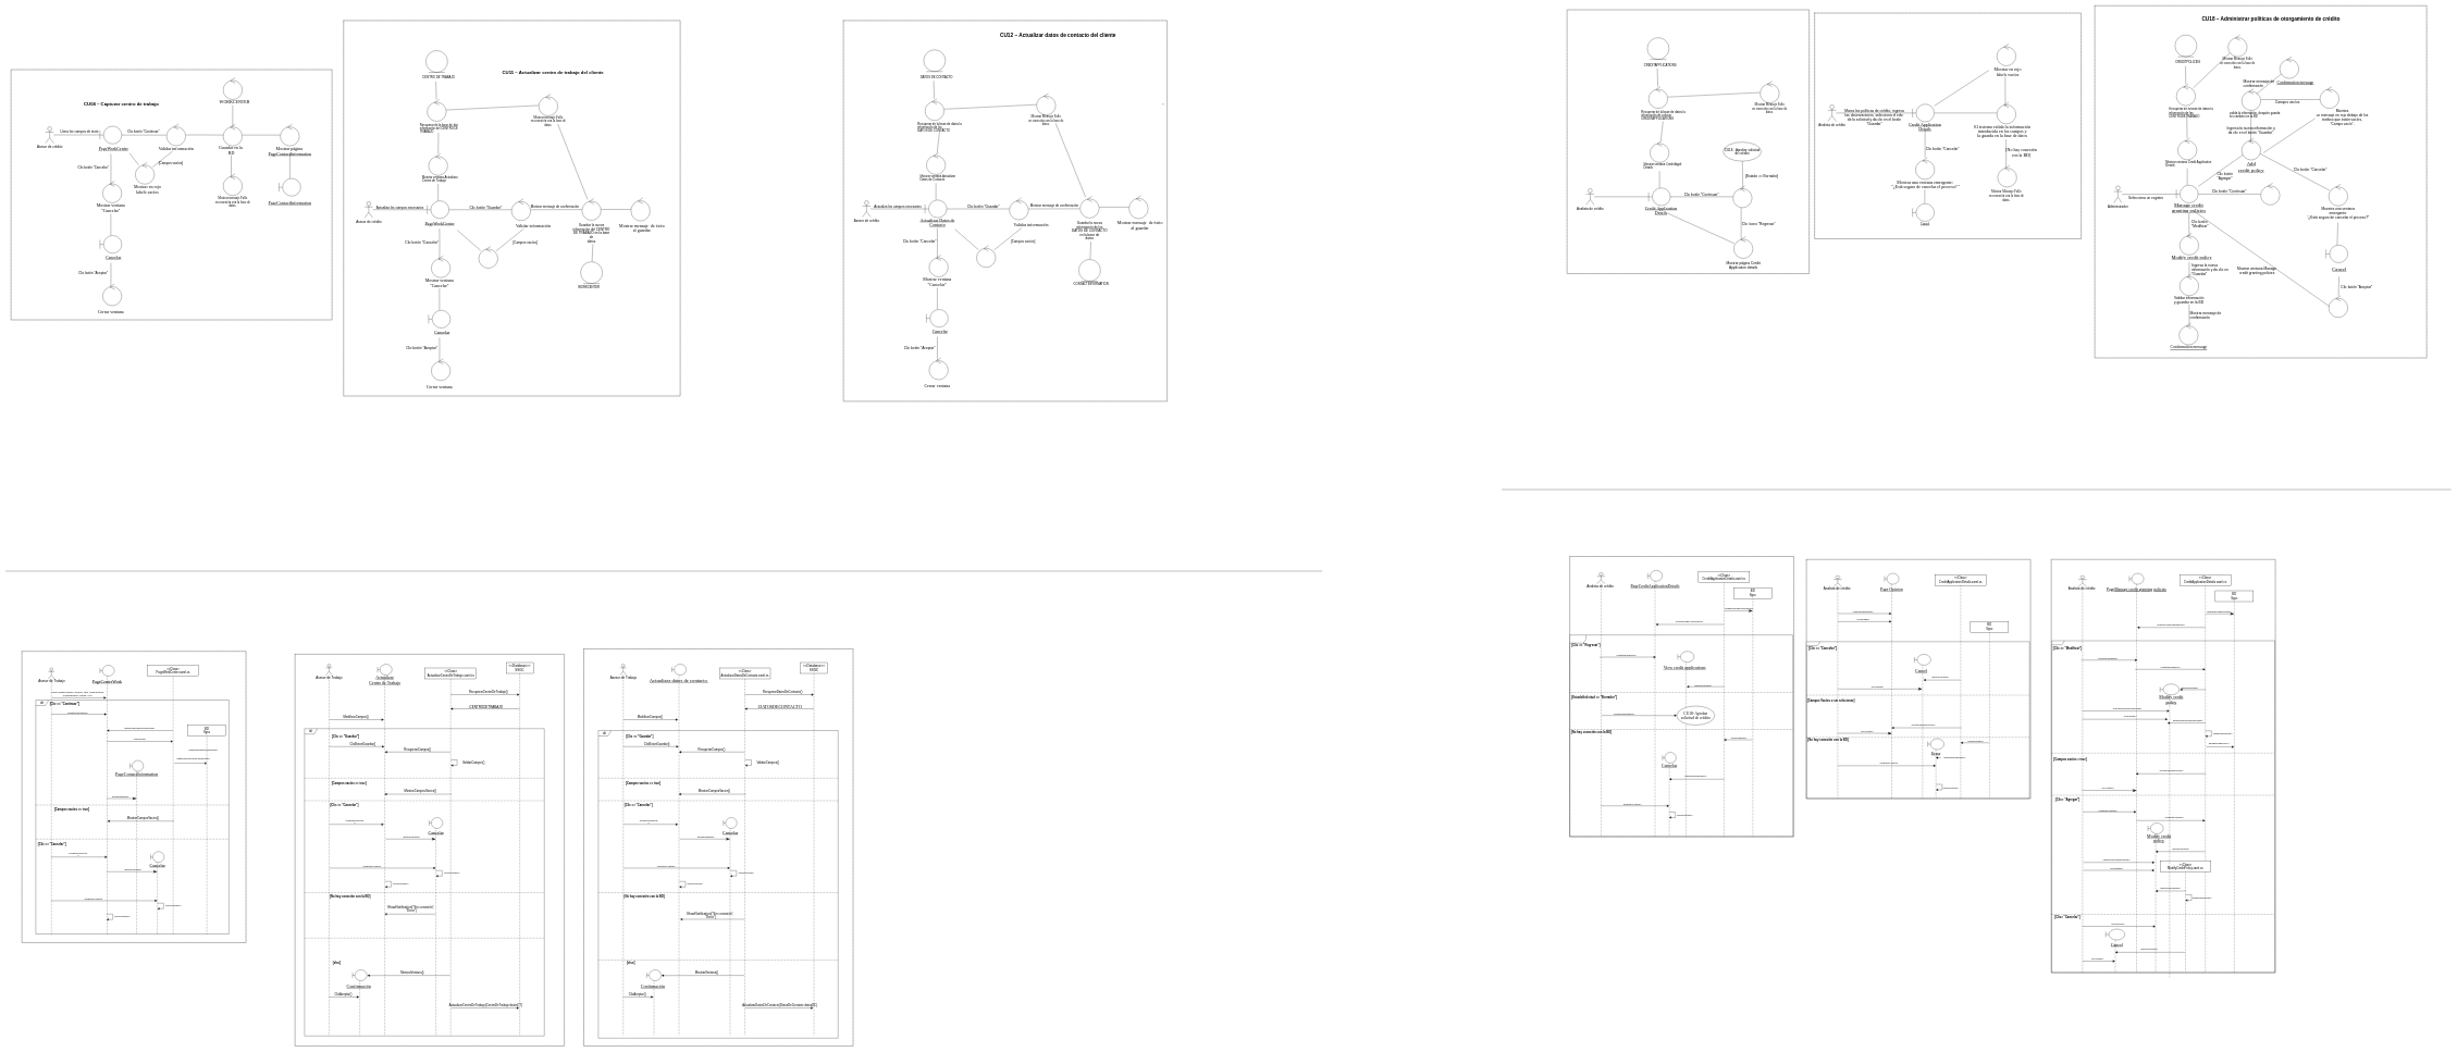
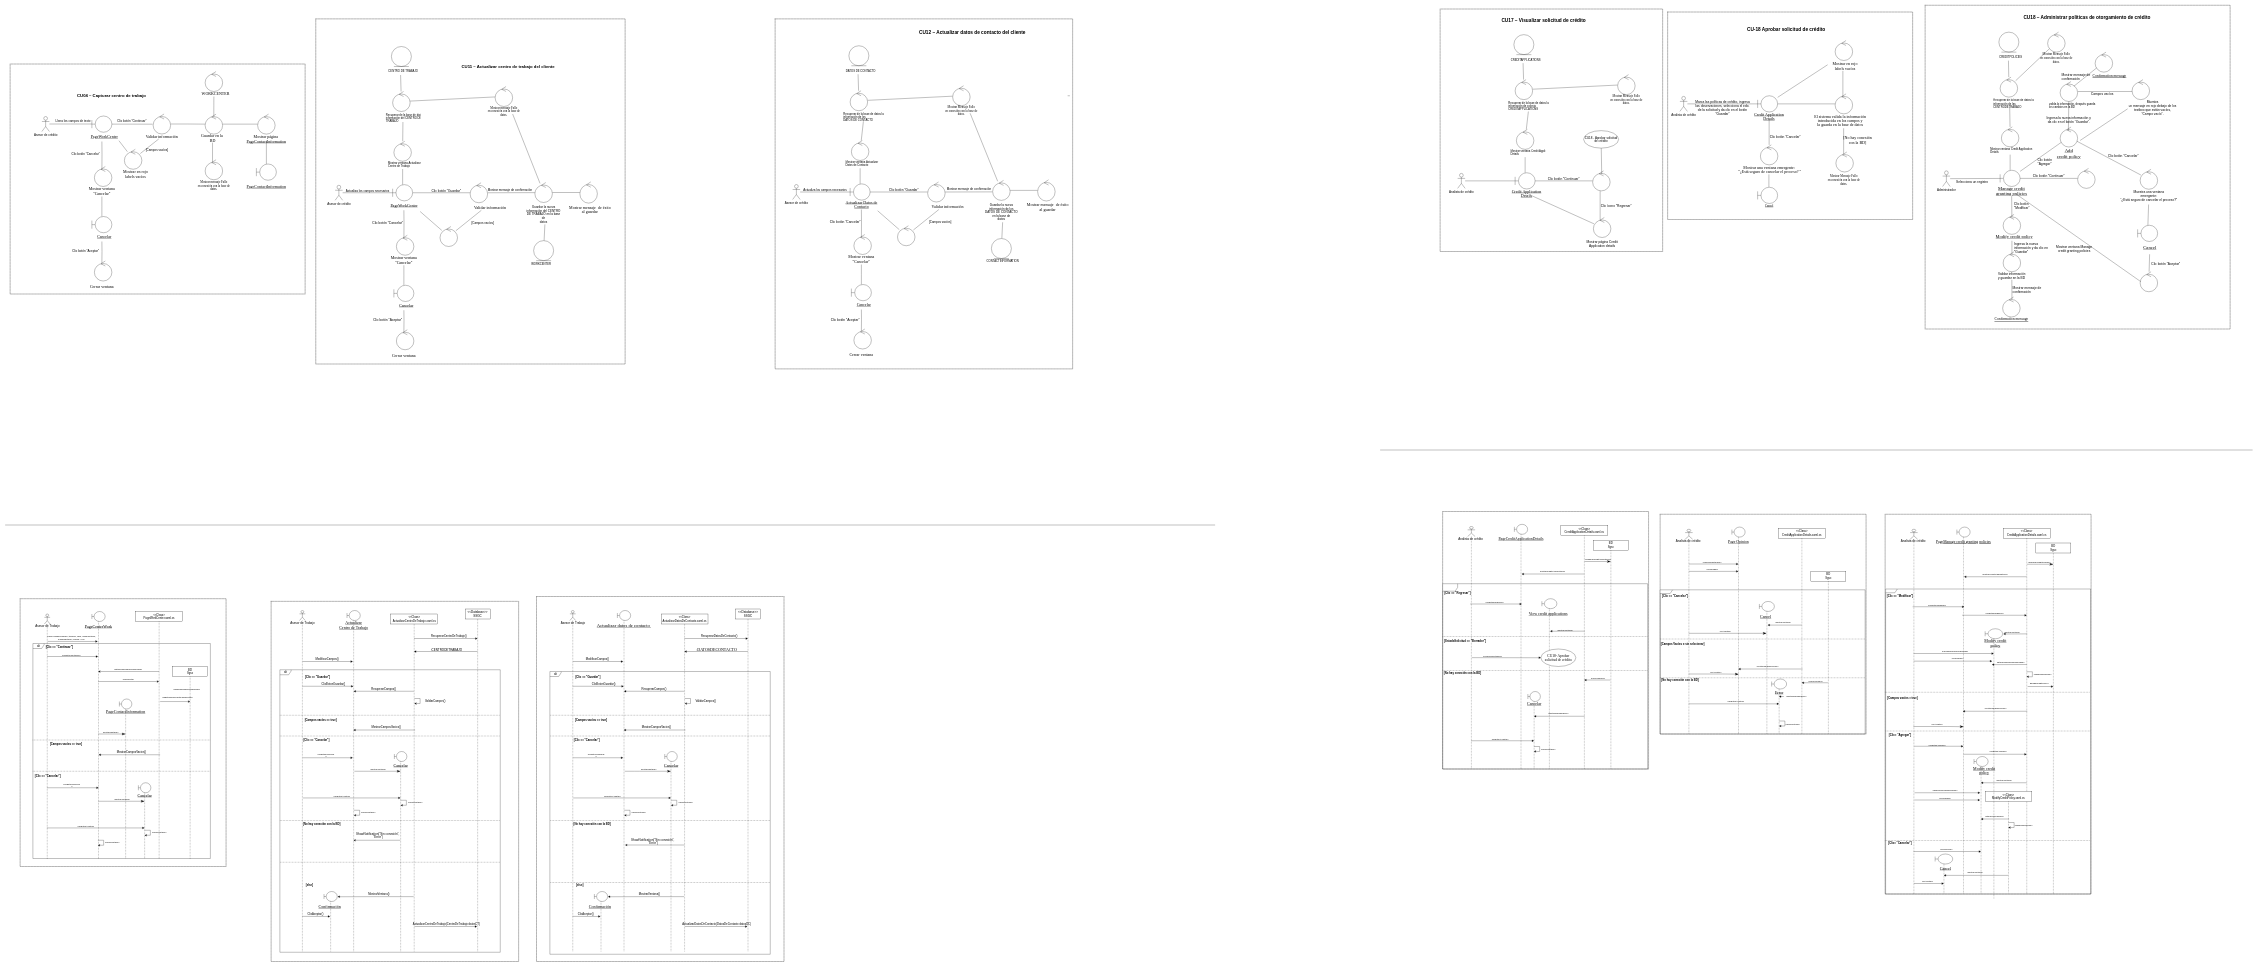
+ <mxCell id="296" value="CU17 – Visualizar solicitud de crédito" style="text;strokeColor=none;fillColor=none;align=left;verticalAlign=top;spacingLeft=4;spacingRight=4;overflow=hidden;rotatable=0;points=[[0,0.5],[1,0.5]];portConstraint=eastwest;fontStyle=1;fontSize=19;" parent="1" vertex="1"><mxGeometry x="5999.5" y="62" width="520" height="53" as="geometry" /></mxCell>
+ <mxCell id="326" value="CU-18 Aprobar solicitud de crédito" style="text;strokeColor=none;fillColor=none;align=left;verticalAlign=top;spacingLeft=4;spacingRight=4;overflow=hidden;rotatable=0;points=[[0,0.5],[1,0.5]];portConstraint=eastwest;fontStyle=1;fontSize=19;" parent="1" vertex="1"><mxGeometry x="6982" y="99.5" width="340" height="53" as="geometry" /></mxCell>
- <mxCell id="324" value="[Estado == Borrador]" style="text;strokeColor=none;fillColor=none;align=left;verticalAlign=top;spacingLeft=4;spacingRight=4;overflow=hidden;rotatable=0;points=[[0,0.5],[1,0.5]];portConstraint=eastwest;fontSize=13;" parent="1" vertex="1"><mxGeometry x="6410" y="631.5" width="149" height="41" as="geometry" /></mxCell>
